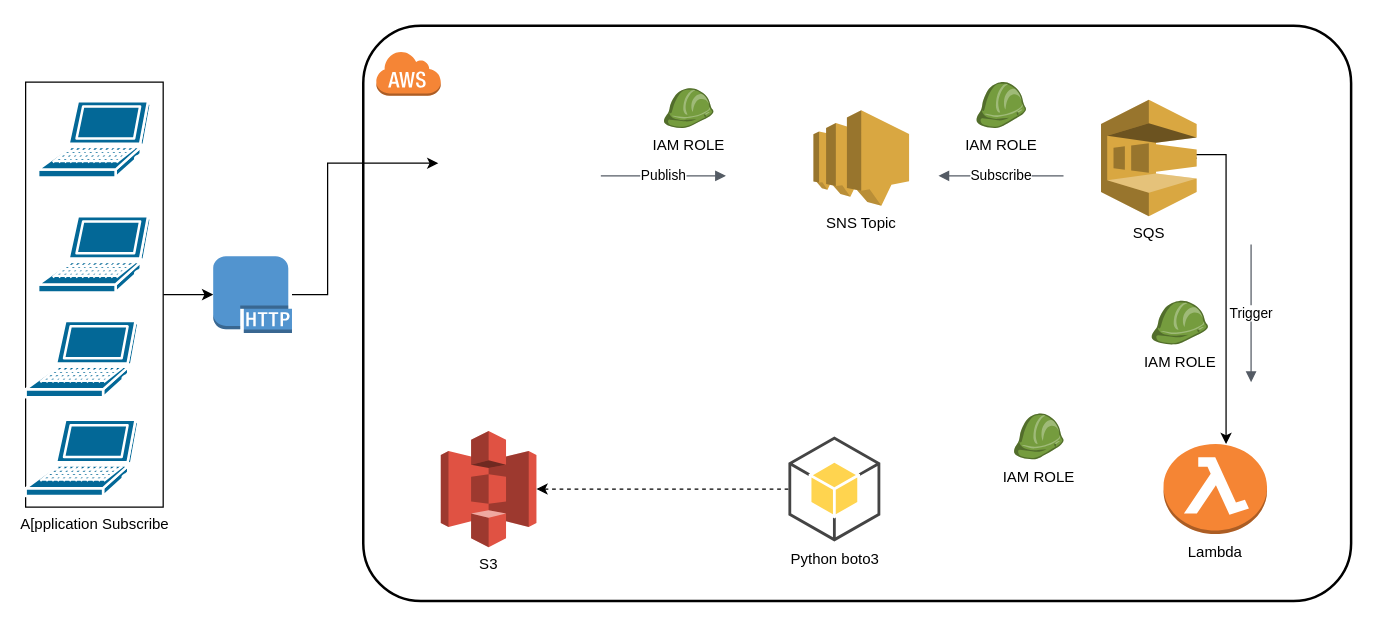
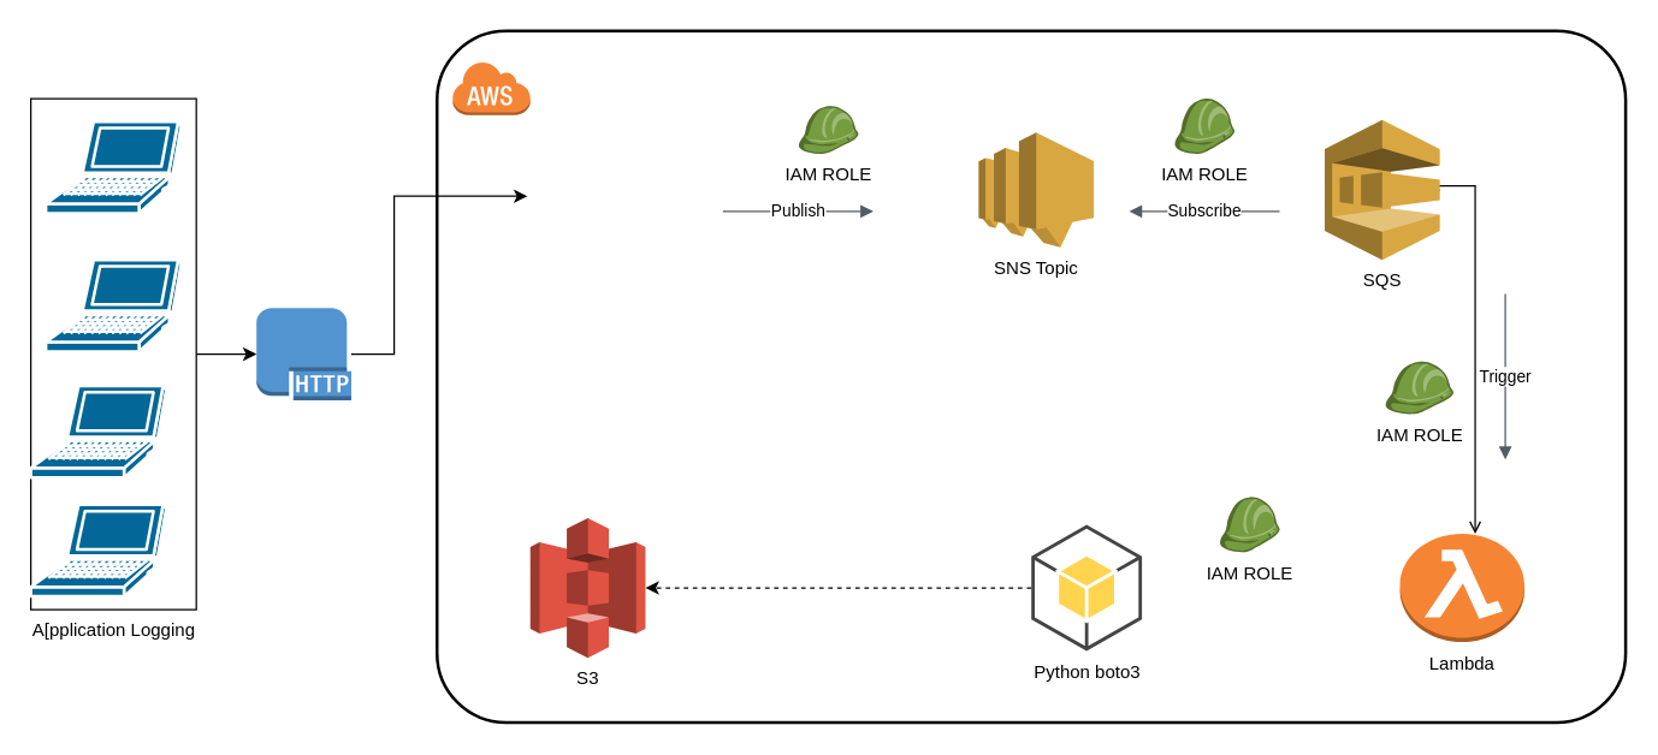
- <mxCell id="12" style="edgeStyle=orthogonalEdgeStyle;rounded=0;orthogonalLoop=1;jettySize=auto;html=1;exitX=1;exitY=0.5;exitDx=0;exitDy=0;exitPerimeter=0;" parent="1" source="13" target="10" edge="1"><mxGeometry relative="1" as="geometry"><mxPoint x="880" y="220" as="sourcePoint" /><Array as="points"><mxPoint x="937" y="123" /><mxPoint x="980" y="123" /></Array></mxGeometry></mxCell>
+ <mxCell id="12" style="edgeStyle=orthogonalEdgeStyle;rounded=0;orthogonalLoop=1;jettySize=auto;html=1;exitX=1;exitY=0.5;exitDx=0;exitDy=0;exitPerimeter=0;endArrow=open;" parent="1" source="13" target="10" edge="1"><mxGeometry relative="1" as="geometry"><mxPoint x="880" y="220" as="sourcePoint" /><Array as="points"><mxPoint x="937" y="123" /><mxPoint x="980" y="123" /></Array></mxGeometry></mxCell>
- <mxCell id="19" value="Python boto3" style="outlineConnect=0;dashed=0;verticalLabelPosition=bottom;verticalAlign=top;align=center;html=1;shape=mxgraph.aws3.android;fillColor=#FFD44F;gradientColor=none;strokeColor=#;" parent="1" vertex="1"><mxGeometry x="630" y="348.5" width="73.5" height="84" as="geometry" /></mxCell>
+ <mxCell id="19" value="Python boto3" style="outlineConnect=0;dashed=0;verticalLabelPosition=bottom;verticalAlign=top;align=center;html=1;shape=mxgraph.aws3.android;fillColor=#FFD44F;gradientColor=none;strokeColor=#;" parent="1" vertex="1"><mxGeometry x="685" y="348.5" width="73.5" height="84" as="geometry" /></mxCell>
- <mxCell id="5" value="A[pplication Subscribe" style="verticalLabelPosition=bottom;verticalAlign=top;html=1;shape=mxgraph.basic.rect;fillColor2=none;strokeWidth=1;size=20;indent=5;" parent="1" vertex="1"><mxGeometry x="20" y="65" width="110" height="340" as="geometry" /></mxCell>
+ <mxCell id="5" value="A[pplication Logging" style="verticalLabelPosition=bottom;verticalAlign=top;html=1;shape=mxgraph.basic.rect;fillColor2=none;strokeWidth=1;size=20;indent=5;" parent="1" vertex="1"><mxGeometry x="20" y="65" width="110" height="340" as="geometry" /></mxCell>
